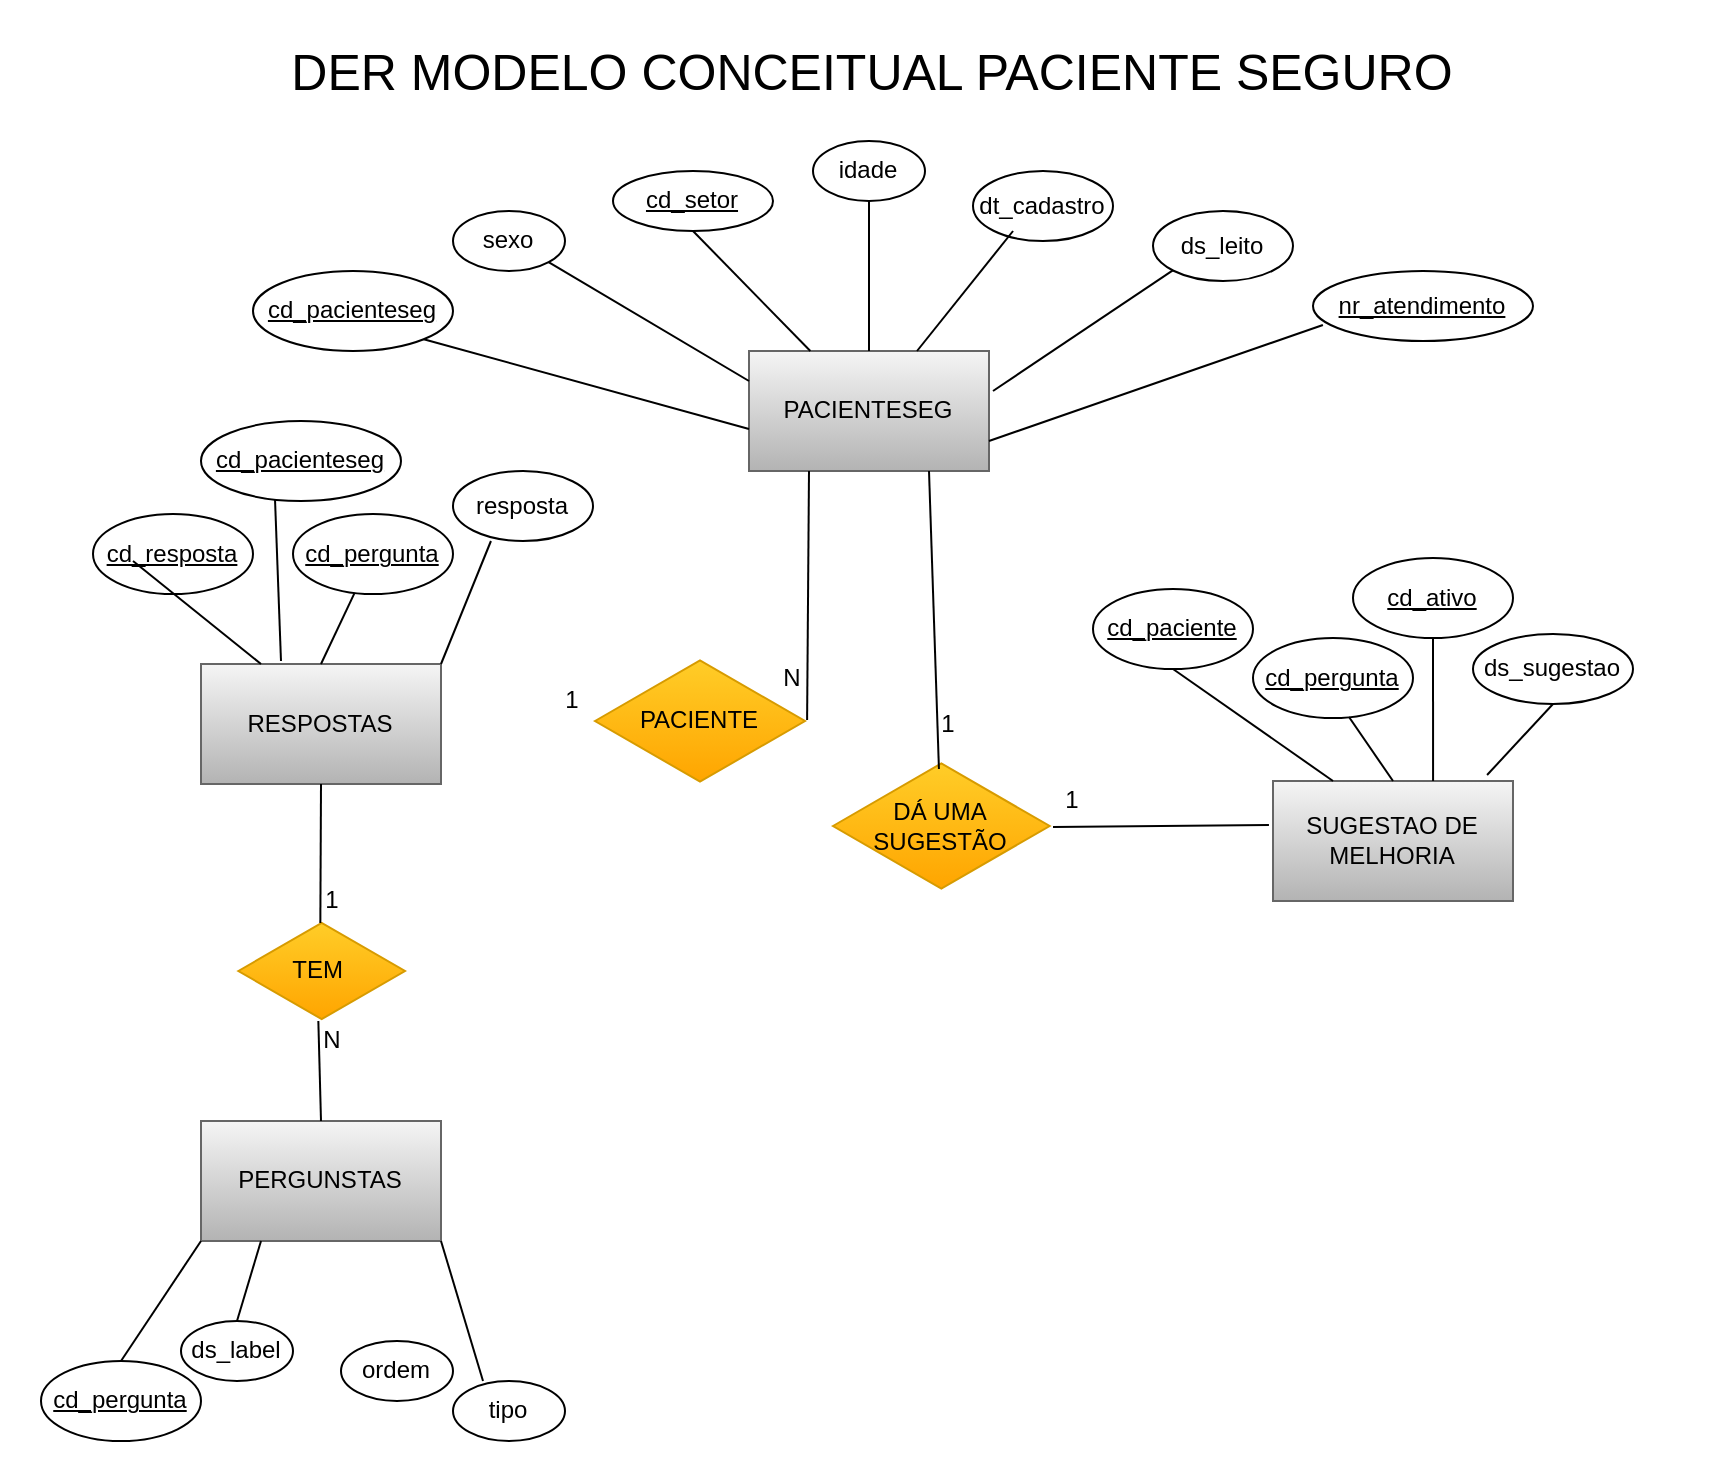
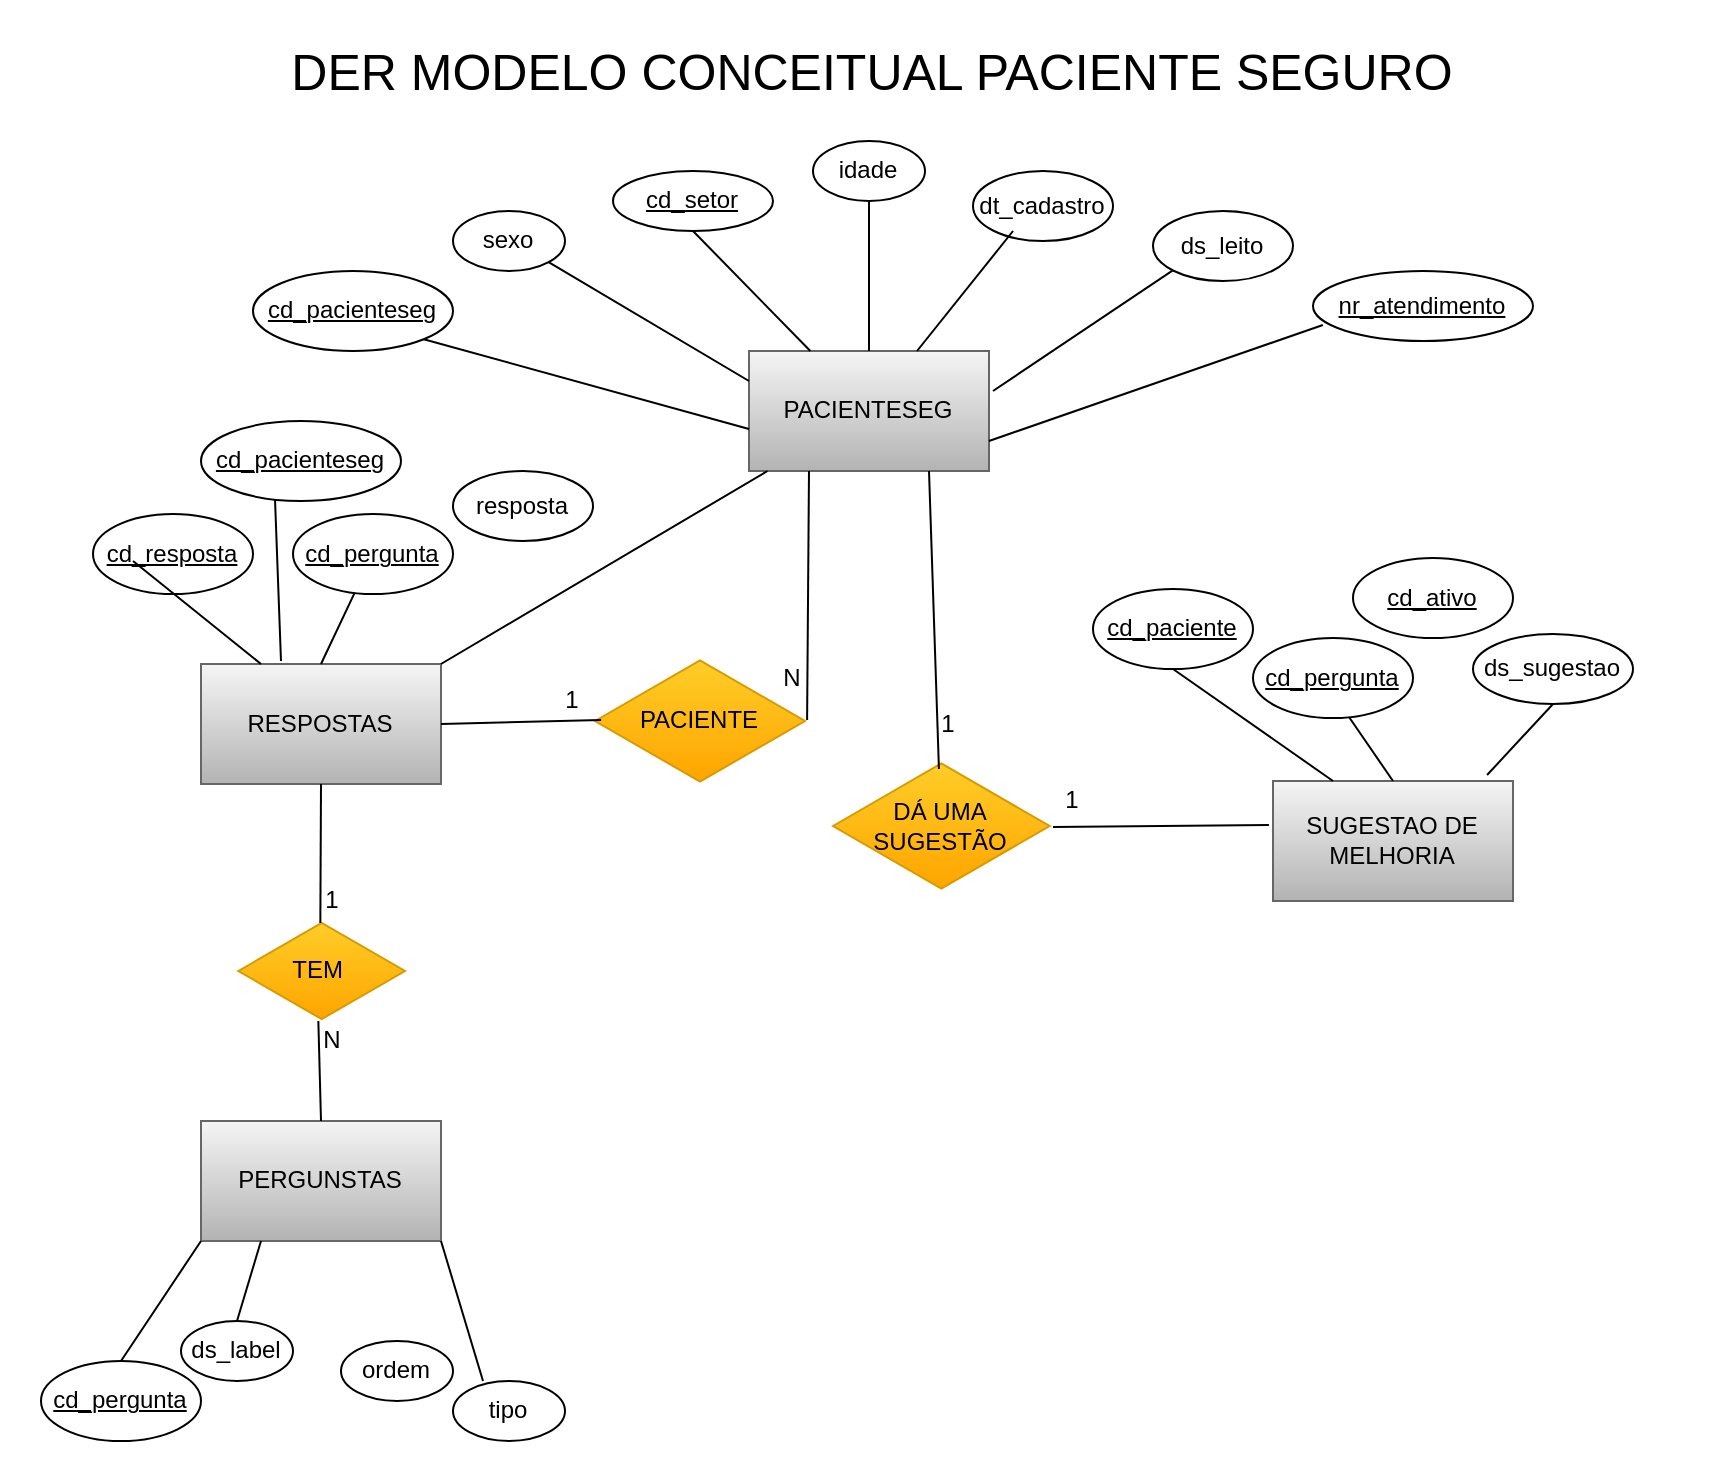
- <mxCell id="35" value="" style="endArrow=none;html=1;rounded=0;fontSize=12;exitX=1;exitY=0;exitDx=0;exitDy=0;entryX=0.271;entryY=1;entryDx=0;entryDy=0;entryPerimeter=0;" edge="1" parent="1" source="4" target="31"><mxGeometry width="50" height="50" relative="1" as="geometry"><mxPoint x="229" y="330" as="sourcePoint" /><mxPoint x="279" y="280" as="targetPoint" /></mxGeometry></mxCell>
+ <mxCell id="35" value="" style="endArrow=none;html=1;rounded=0;fontSize=12;exitX=1;exitY=0;exitDx=0;exitDy=0;" edge="1" parent="1" source="4" target="2"><mxGeometry width="50" height="50" relative="1" as="geometry"><mxPoint x="229" y="330" as="sourcePoint" /><mxPoint x="279" y="280" as="targetPoint" /></mxGeometry></mxCell>
- <mxCell id="57" value="" style="endArrow=none;html=1;rounded=0;fontSize=12;exitX=0.667;exitY=0;exitDx=0;exitDy=0;exitPerimeter=0;entryX=0.5;entryY=1;entryDx=0;entryDy=0;" edge="1" parent="1" source="5" target="53"><mxGeometry width="50" height="50" relative="1" as="geometry"><mxPoint x="416" y="250" as="sourcePoint" /><mxPoint x="466" y="200" as="targetPoint" /></mxGeometry></mxCell>
+ <mxCell id="42" value="" style="endArrow=none;html=1;rounded=0;fontSize=12;entryX=0.029;entryY=0.492;entryDx=0;entryDy=0;entryPerimeter=0;exitX=1;exitY=0.5;exitDx=0;exitDy=0;" edge="1" parent="1" source="4" target="37"><mxGeometry width="50" height="50" relative="1" as="geometry"><mxPoint x="416" y="450" as="sourcePoint" /><mxPoint x="466" y="400" as="targetPoint" /></mxGeometry></mxCell>
